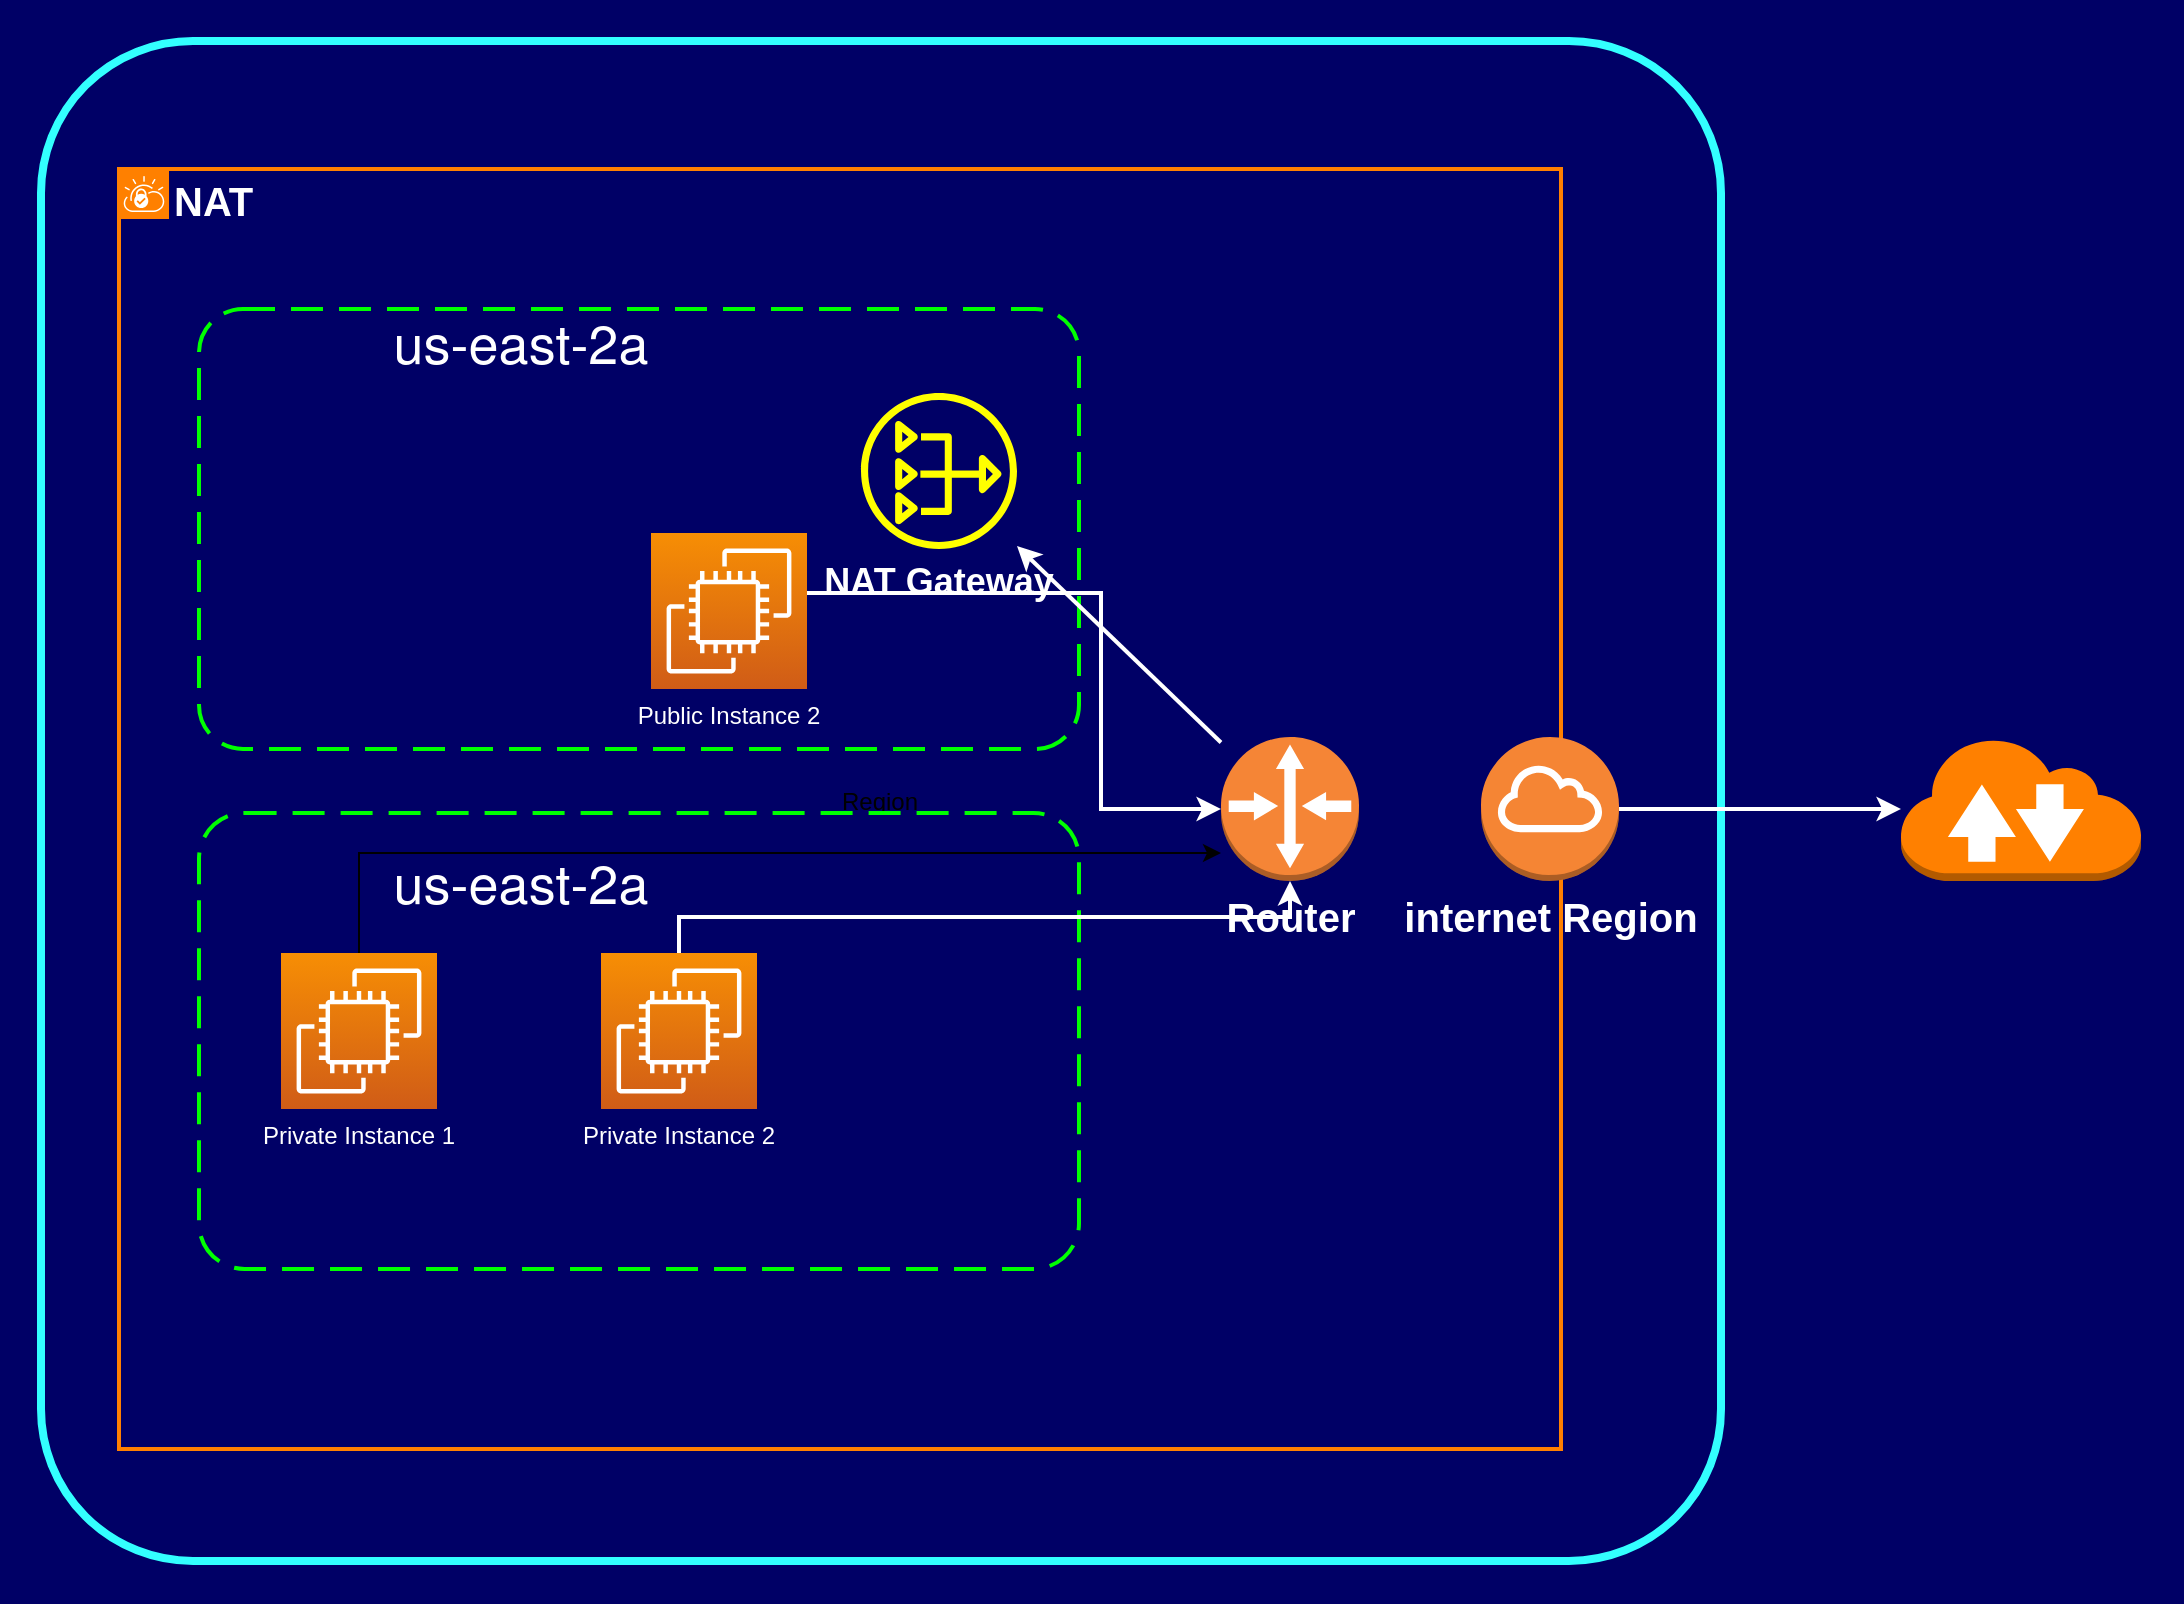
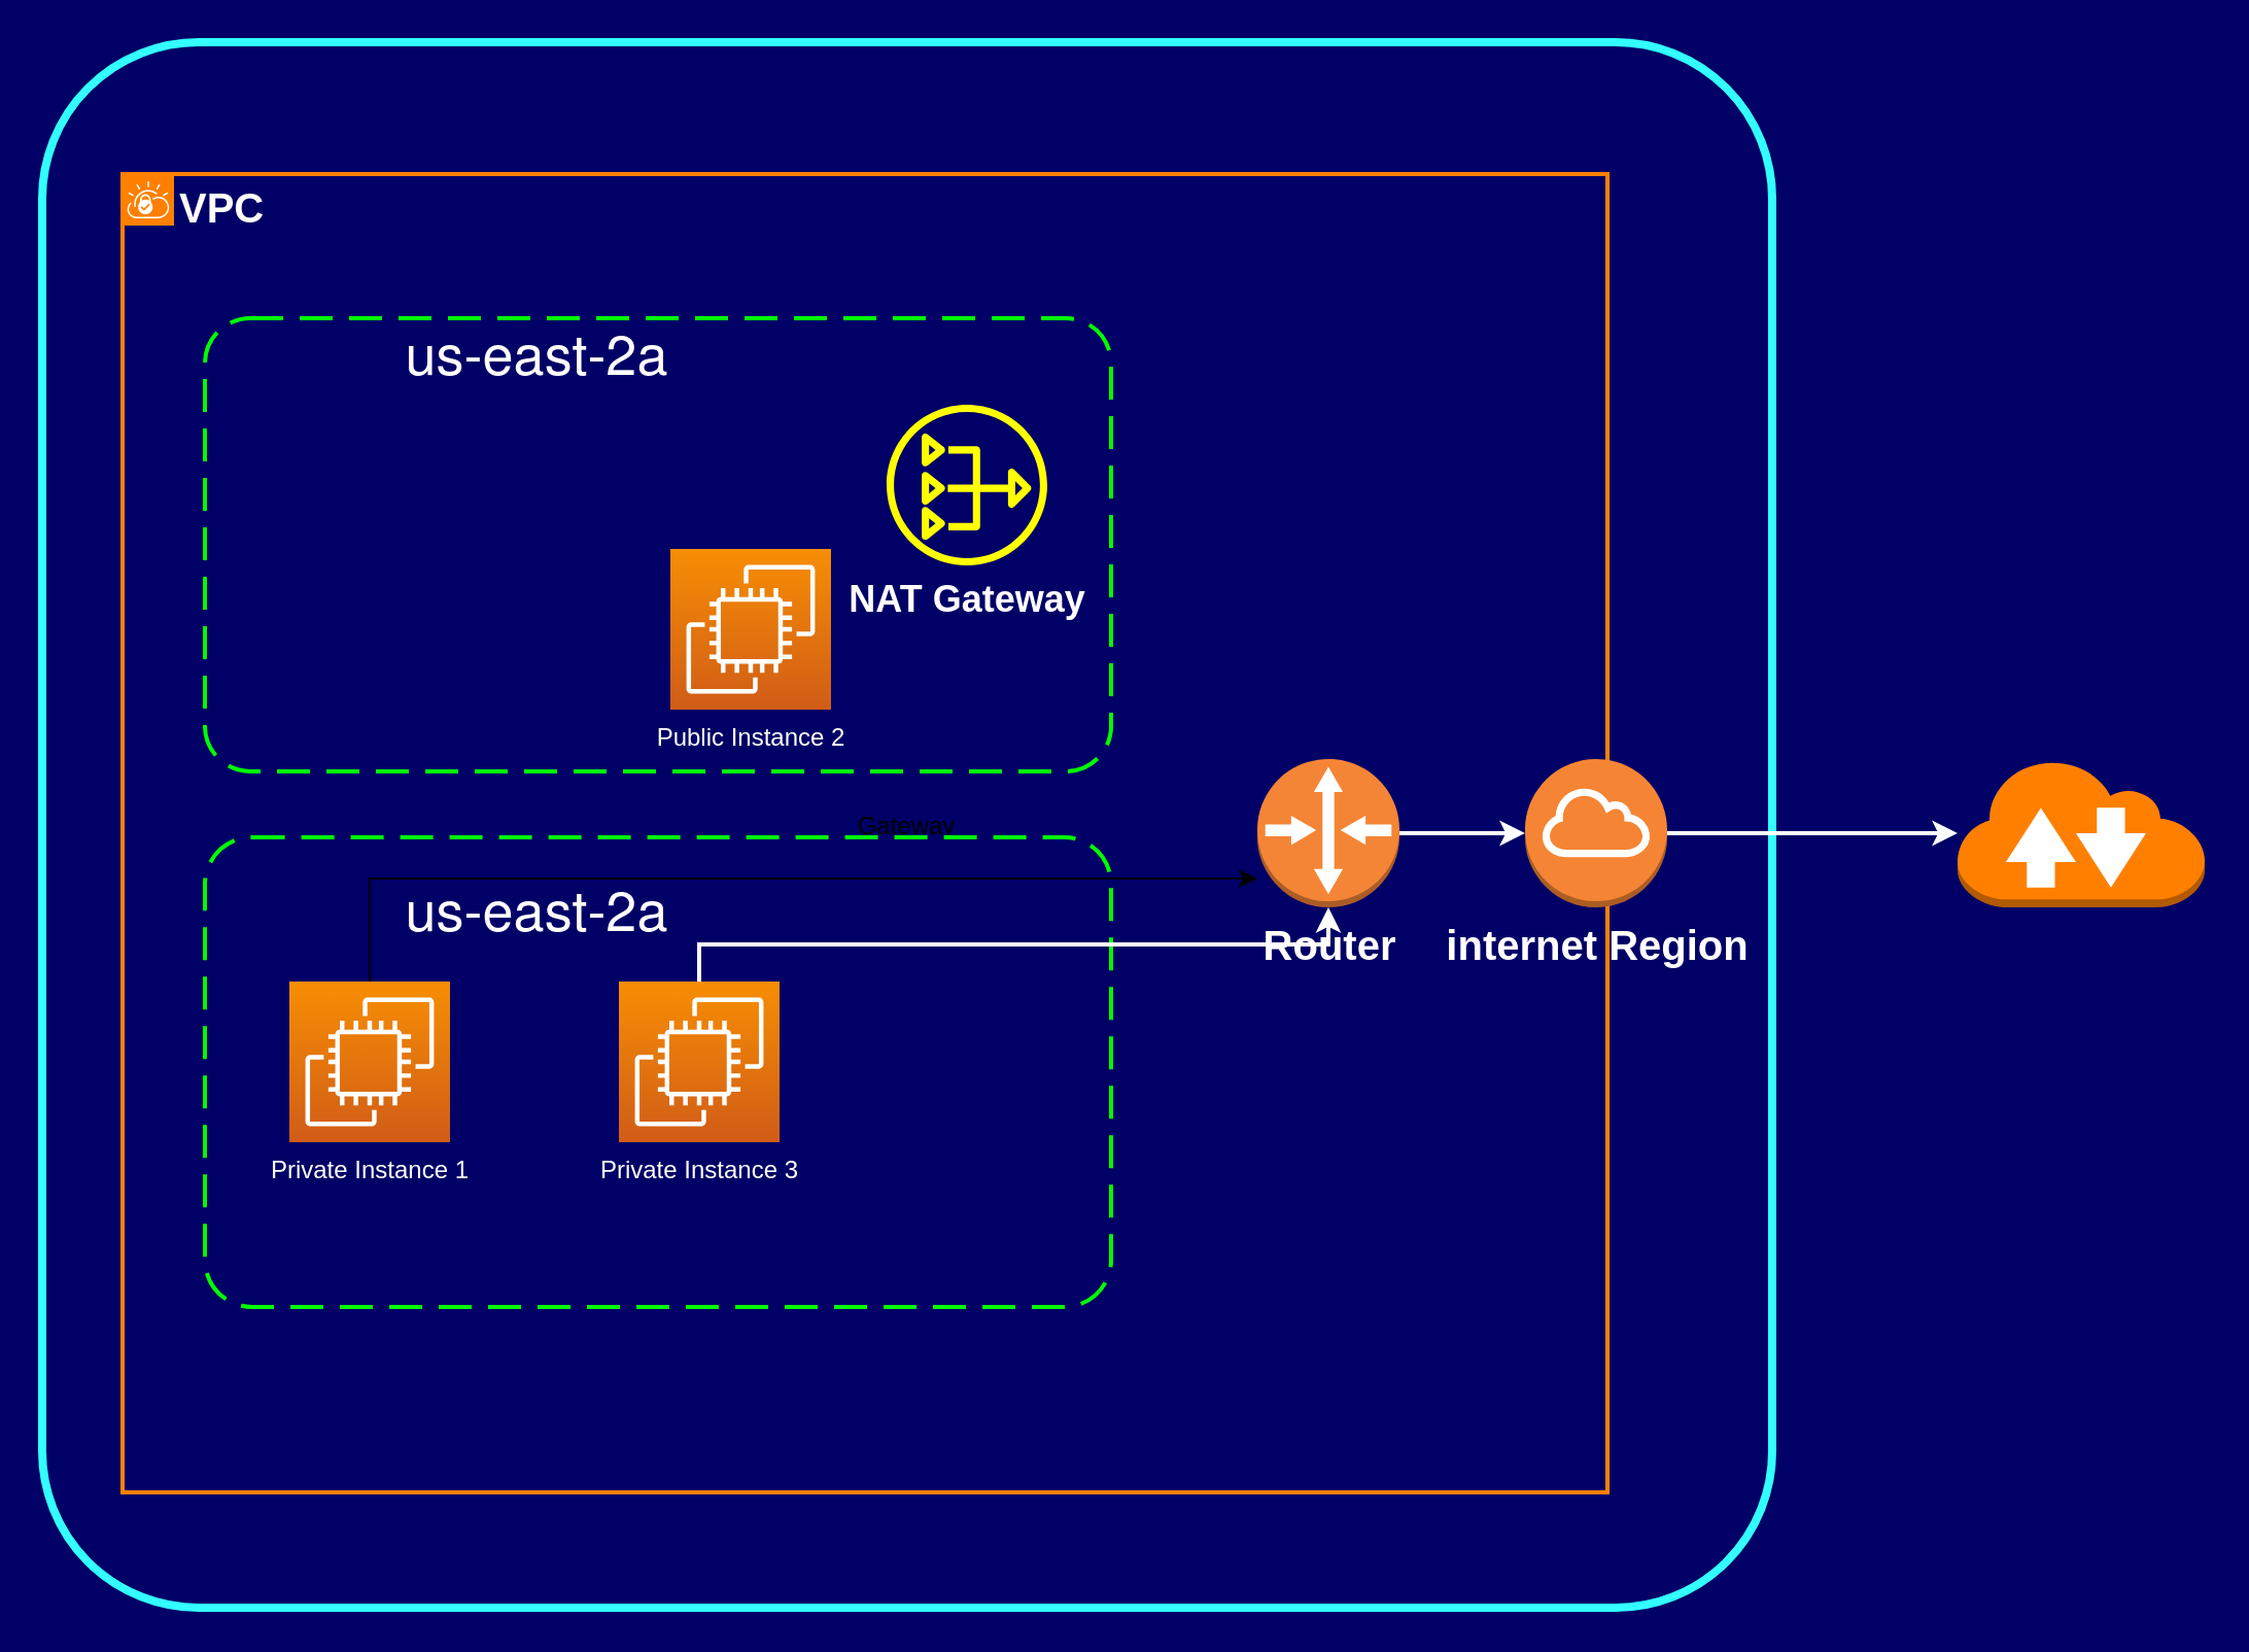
- <mxCell id="3" value="&lt;b&gt;NAT&lt;/b&gt;" style="shape=mxgraph.ibm.box;prType=vpc;fontStyle=0;verticalAlign=top;align=left;spacingLeft=32;spacingTop=4;fillColor=none;rounded=0;whiteSpace=wrap;html=1;strokeWidth=2;dashed=0;container=1;spacing=-4;collapsible=0;expand=0;recursiveResize=0;fontSize=20;strokeColor=#FF8000;labelBackgroundColor=none;fontColor=#FFFFFF;" parent="1" vertex="1"><mxGeometry x="59" y="84" width="721" height="640" as="geometry" /></mxCell>
+ <mxCell id="3" value="&lt;b&gt;VPC&lt;/b&gt;" style="shape=mxgraph.ibm.box;prType=vpc;fontStyle=0;verticalAlign=top;align=left;spacingLeft=32;spacingTop=4;fillColor=none;rounded=0;whiteSpace=wrap;html=1;strokeWidth=2;dashed=0;container=1;spacing=-4;collapsible=0;expand=0;recursiveResize=0;fontSize=20;strokeColor=#FF8000;labelBackgroundColor=none;fontColor=#FFFFFF;" parent="1" vertex="1"><mxGeometry x="59" y="84" width="721" height="640" as="geometry" /></mxCell>
- <mxCell id="19" style="rounded=0;orthogonalLoop=1;jettySize=auto;html=1;fontSize=20;strokeColor=#FFFFFF;strokeWidth=2;" parent="1" source="6" target="5" edge="1"><mxGeometry relative="1" as="geometry" /></mxCell>
+ <mxCell id="19" style="rounded=0;orthogonalLoop=1;jettySize=auto;html=1;fontSize=20;strokeColor=#FFFFFF;strokeWidth=2;" parent="1" source="6" target="17" edge="1"><mxGeometry relative="1" as="geometry" /></mxCell>
- <mxCell id="12" style="edgeStyle=elbowEdgeStyle;rounded=0;orthogonalLoop=1;jettySize=auto;html=1;fontSize=20;strokeColor=#FFFFFF;strokeWidth=2;" parent="1" source="13" target="6" edge="1"><mxGeometry relative="1" as="geometry"><Array as="points"><mxPoint x="550" y="296" /></Array></mxGeometry></mxCell>
- <mxCell id="2" value="Region" style="rounded=1;arcSize=10;fillColor=none;gradientColor=none;strokeWidth=4;strokeColor=#33FFFF;" parent="1" vertex="1"><mxGeometry x="20" y="20" width="840" height="760" as="geometry" /></mxCell>
+ <mxCell id="2" value="Gateway" style="rounded=1;arcSize=10;fillColor=none;gradientColor=none;strokeWidth=4;strokeColor=#33FFFF;" parent="1" vertex="1"><mxGeometry x="20" y="20" width="840" height="760" as="geometry" /></mxCell>
- <mxCell id="15" value="&lt;font color=&quot;#ffffff&quot;&gt;Private Instance 2&lt;/font&gt;" style="outlineConnect=0;fontColor=#232F3E;gradientColor=#F78E04;gradientDirection=north;fillColor=#D05C17;strokeColor=#ffffff;dashed=0;verticalLabelPosition=bottom;verticalAlign=top;align=center;html=1;fontSize=12;fontStyle=0;aspect=fixed;shape=mxgraph.aws4.resourceIcon;resIcon=mxgraph.aws4.ec2;" parent="1" vertex="1"><mxGeometry x="300" y="476" width="78" height="78" as="geometry" /></mxCell>
+ <mxCell id="15" value="&lt;font color=&quot;#ffffff&quot;&gt;Private Instance 3&lt;/font&gt;" style="outlineConnect=0;fontColor=#232F3E;gradientColor=#F78E04;gradientDirection=north;fillColor=#D05C17;strokeColor=#ffffff;dashed=0;verticalLabelPosition=bottom;verticalAlign=top;align=center;html=1;fontSize=12;fontStyle=0;aspect=fixed;shape=mxgraph.aws4.resourceIcon;resIcon=mxgraph.aws4.ec2;" parent="1" vertex="1"><mxGeometry x="300" y="476" width="78" height="78" as="geometry" /></mxCell>
